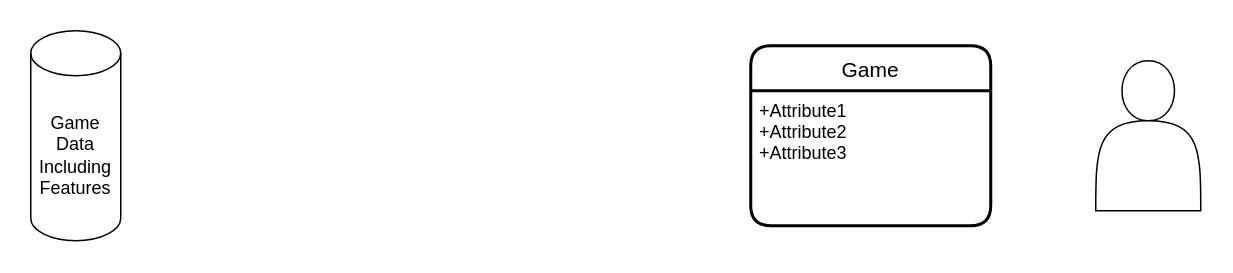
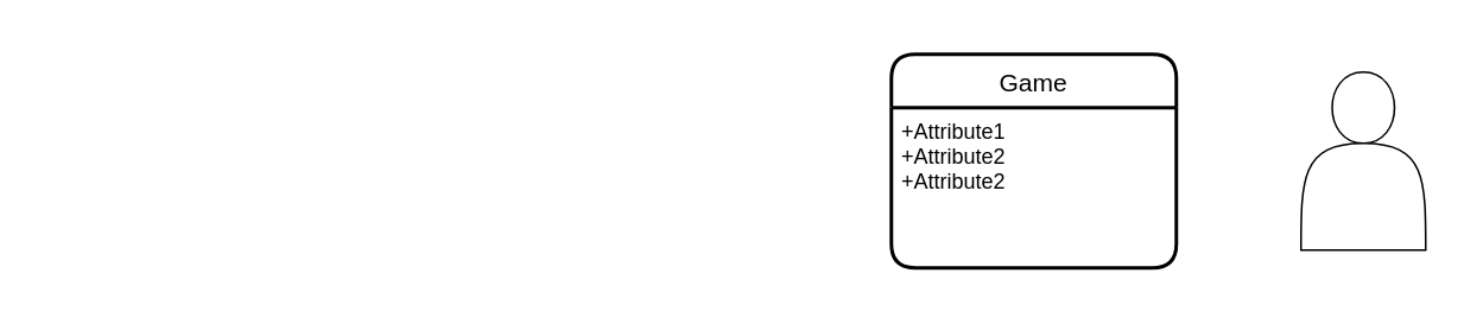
- <mxCell id="5" value="+Attribute1&#10;+Attribute2&#10;+Attribute3" style="align=left;strokeColor=none;fillColor=none;spacingLeft=4;fontSize=12;verticalAlign=top;resizable=0;rotatable=0;part=1;" vertex="1" parent="4"><mxGeometry y="30" width="160" height="90" as="geometry" /></mxCell>
+ <mxCell id="5" value="+Attribute1&#10;+Attribute2&#10;+Attribute2" style="align=left;strokeColor=none;fillColor=none;spacingLeft=4;fontSize=12;verticalAlign=top;resizable=0;rotatable=0;part=1;" vertex="1" parent="4"><mxGeometry y="30" width="160" height="90" as="geometry" /></mxCell>
- <mxCell id="2" value="Game Data Including Features" style="shape=cylinder3;whiteSpace=wrap;html=1;boundedLbl=1;backgroundOutline=1;size=15;" vertex="1" parent="1"><mxGeometry x="20" y="20" width="60" height="140" as="geometry" /></mxCell>
